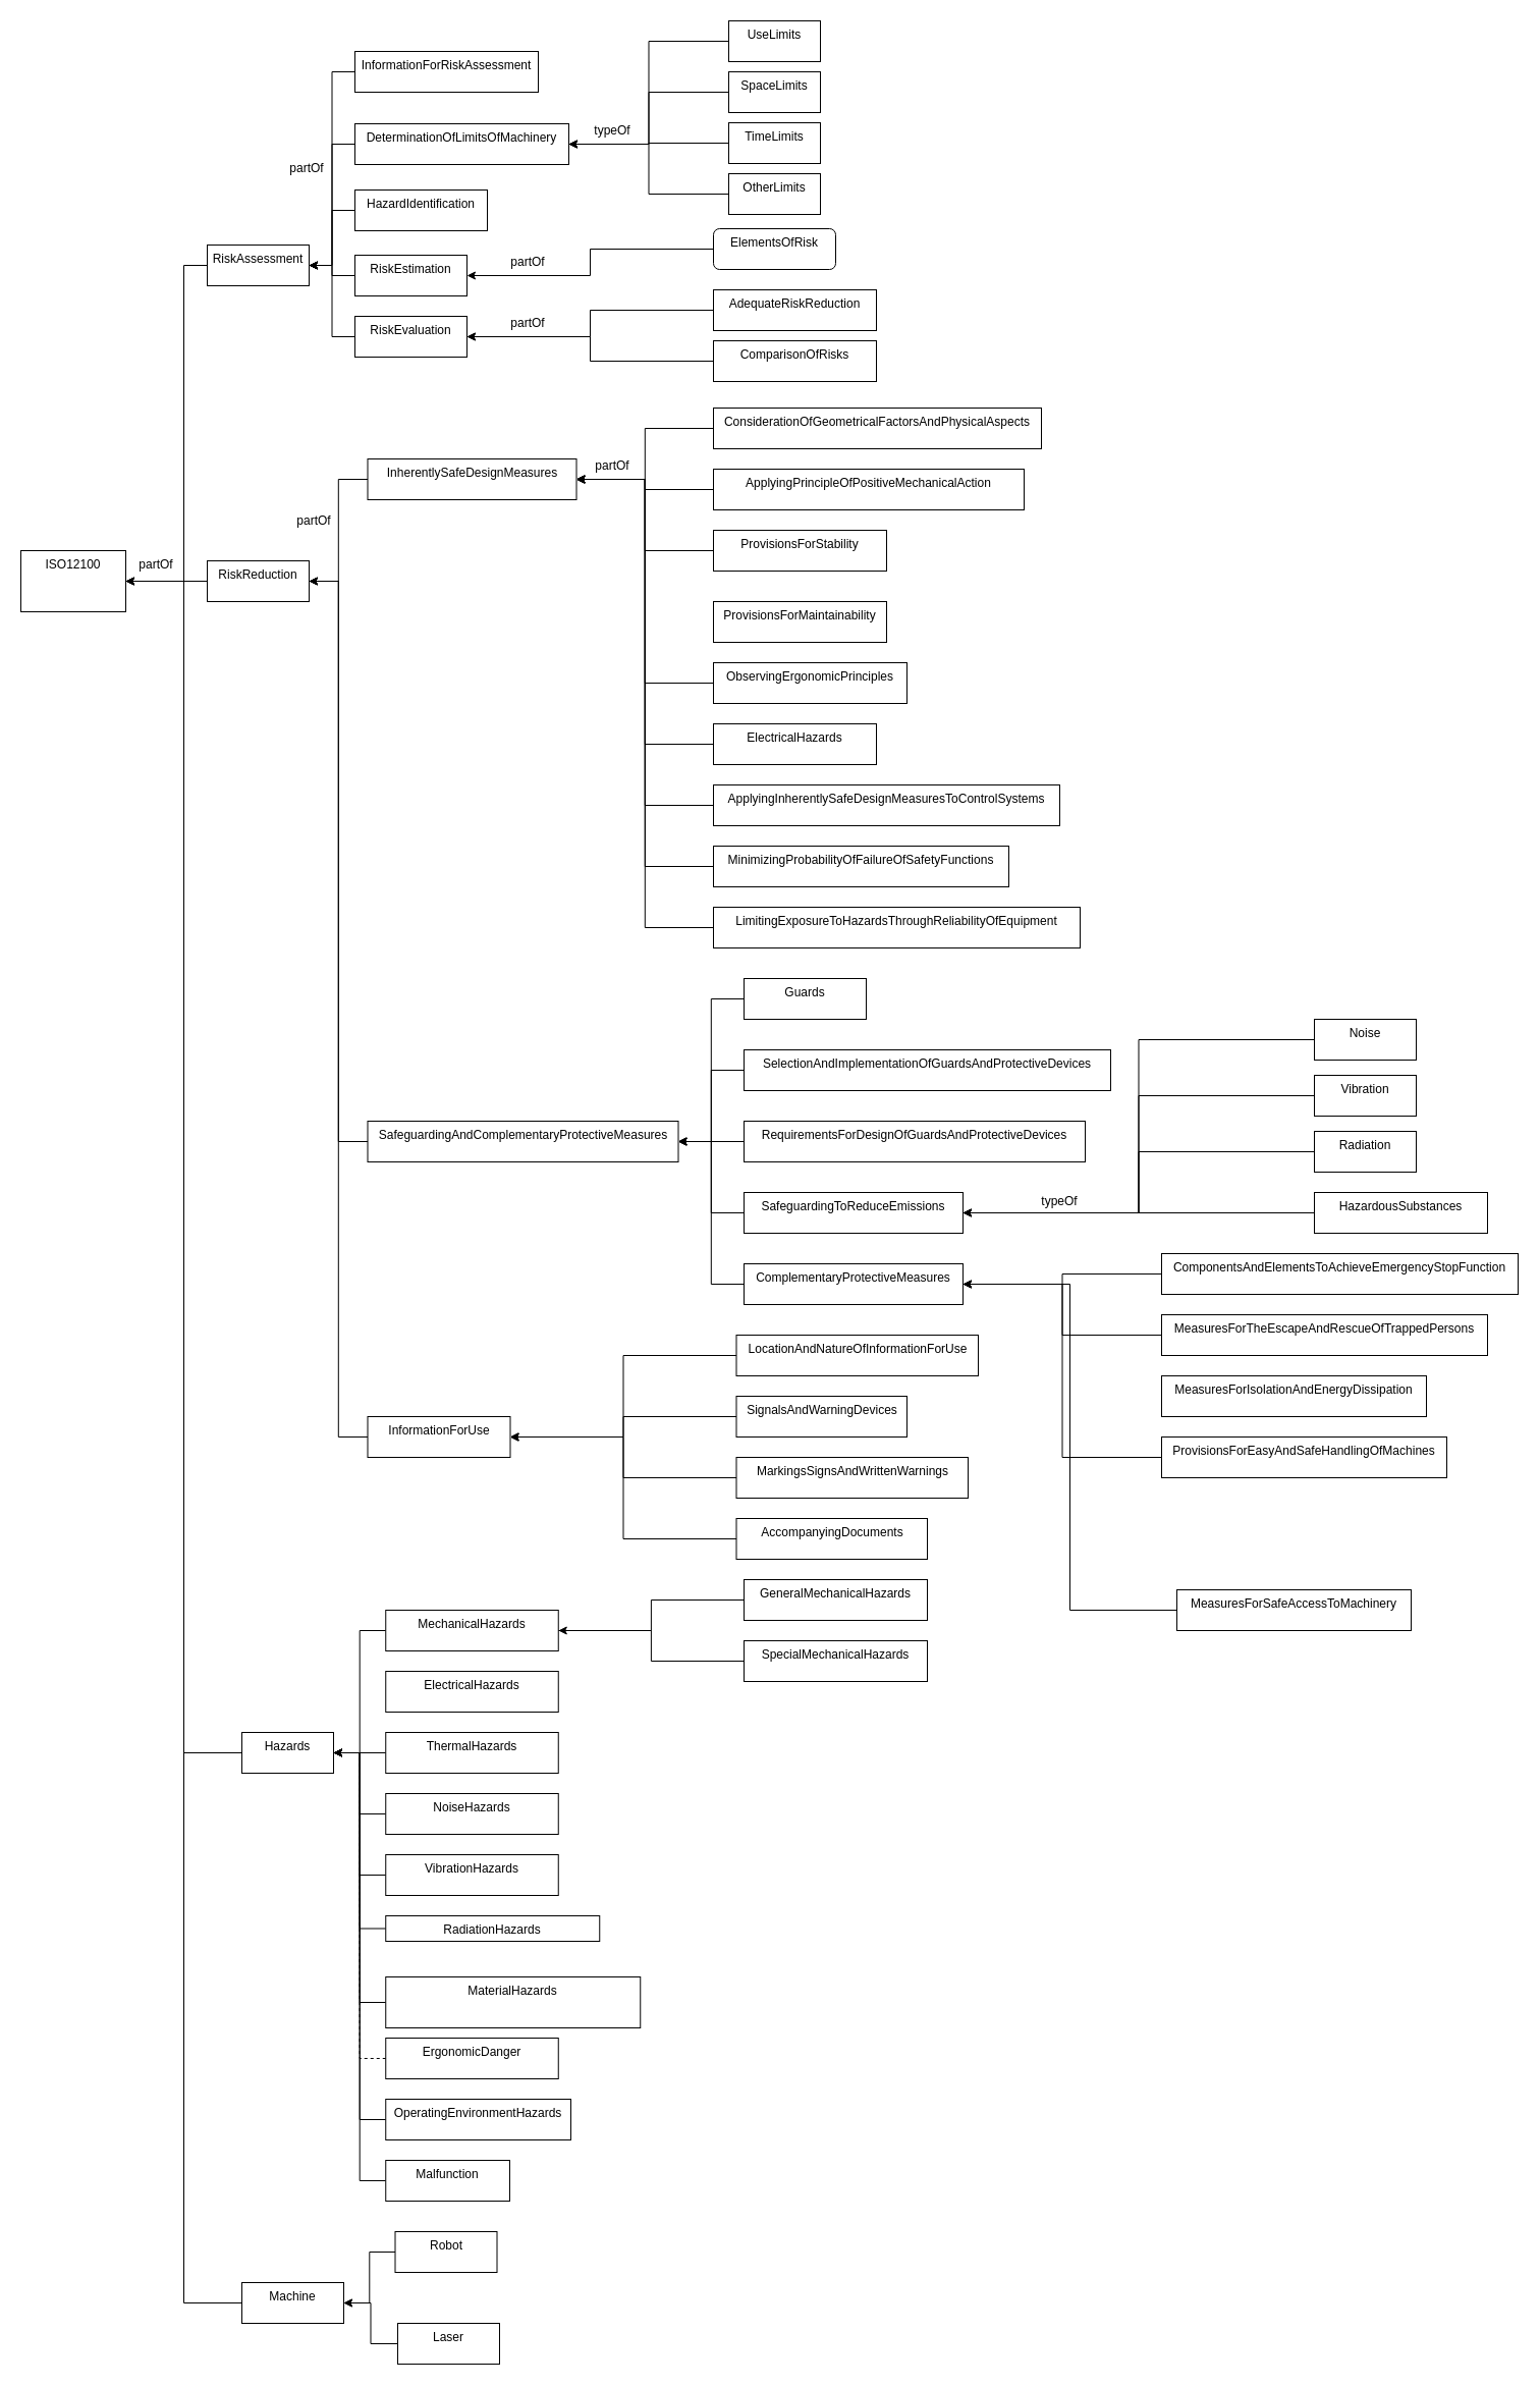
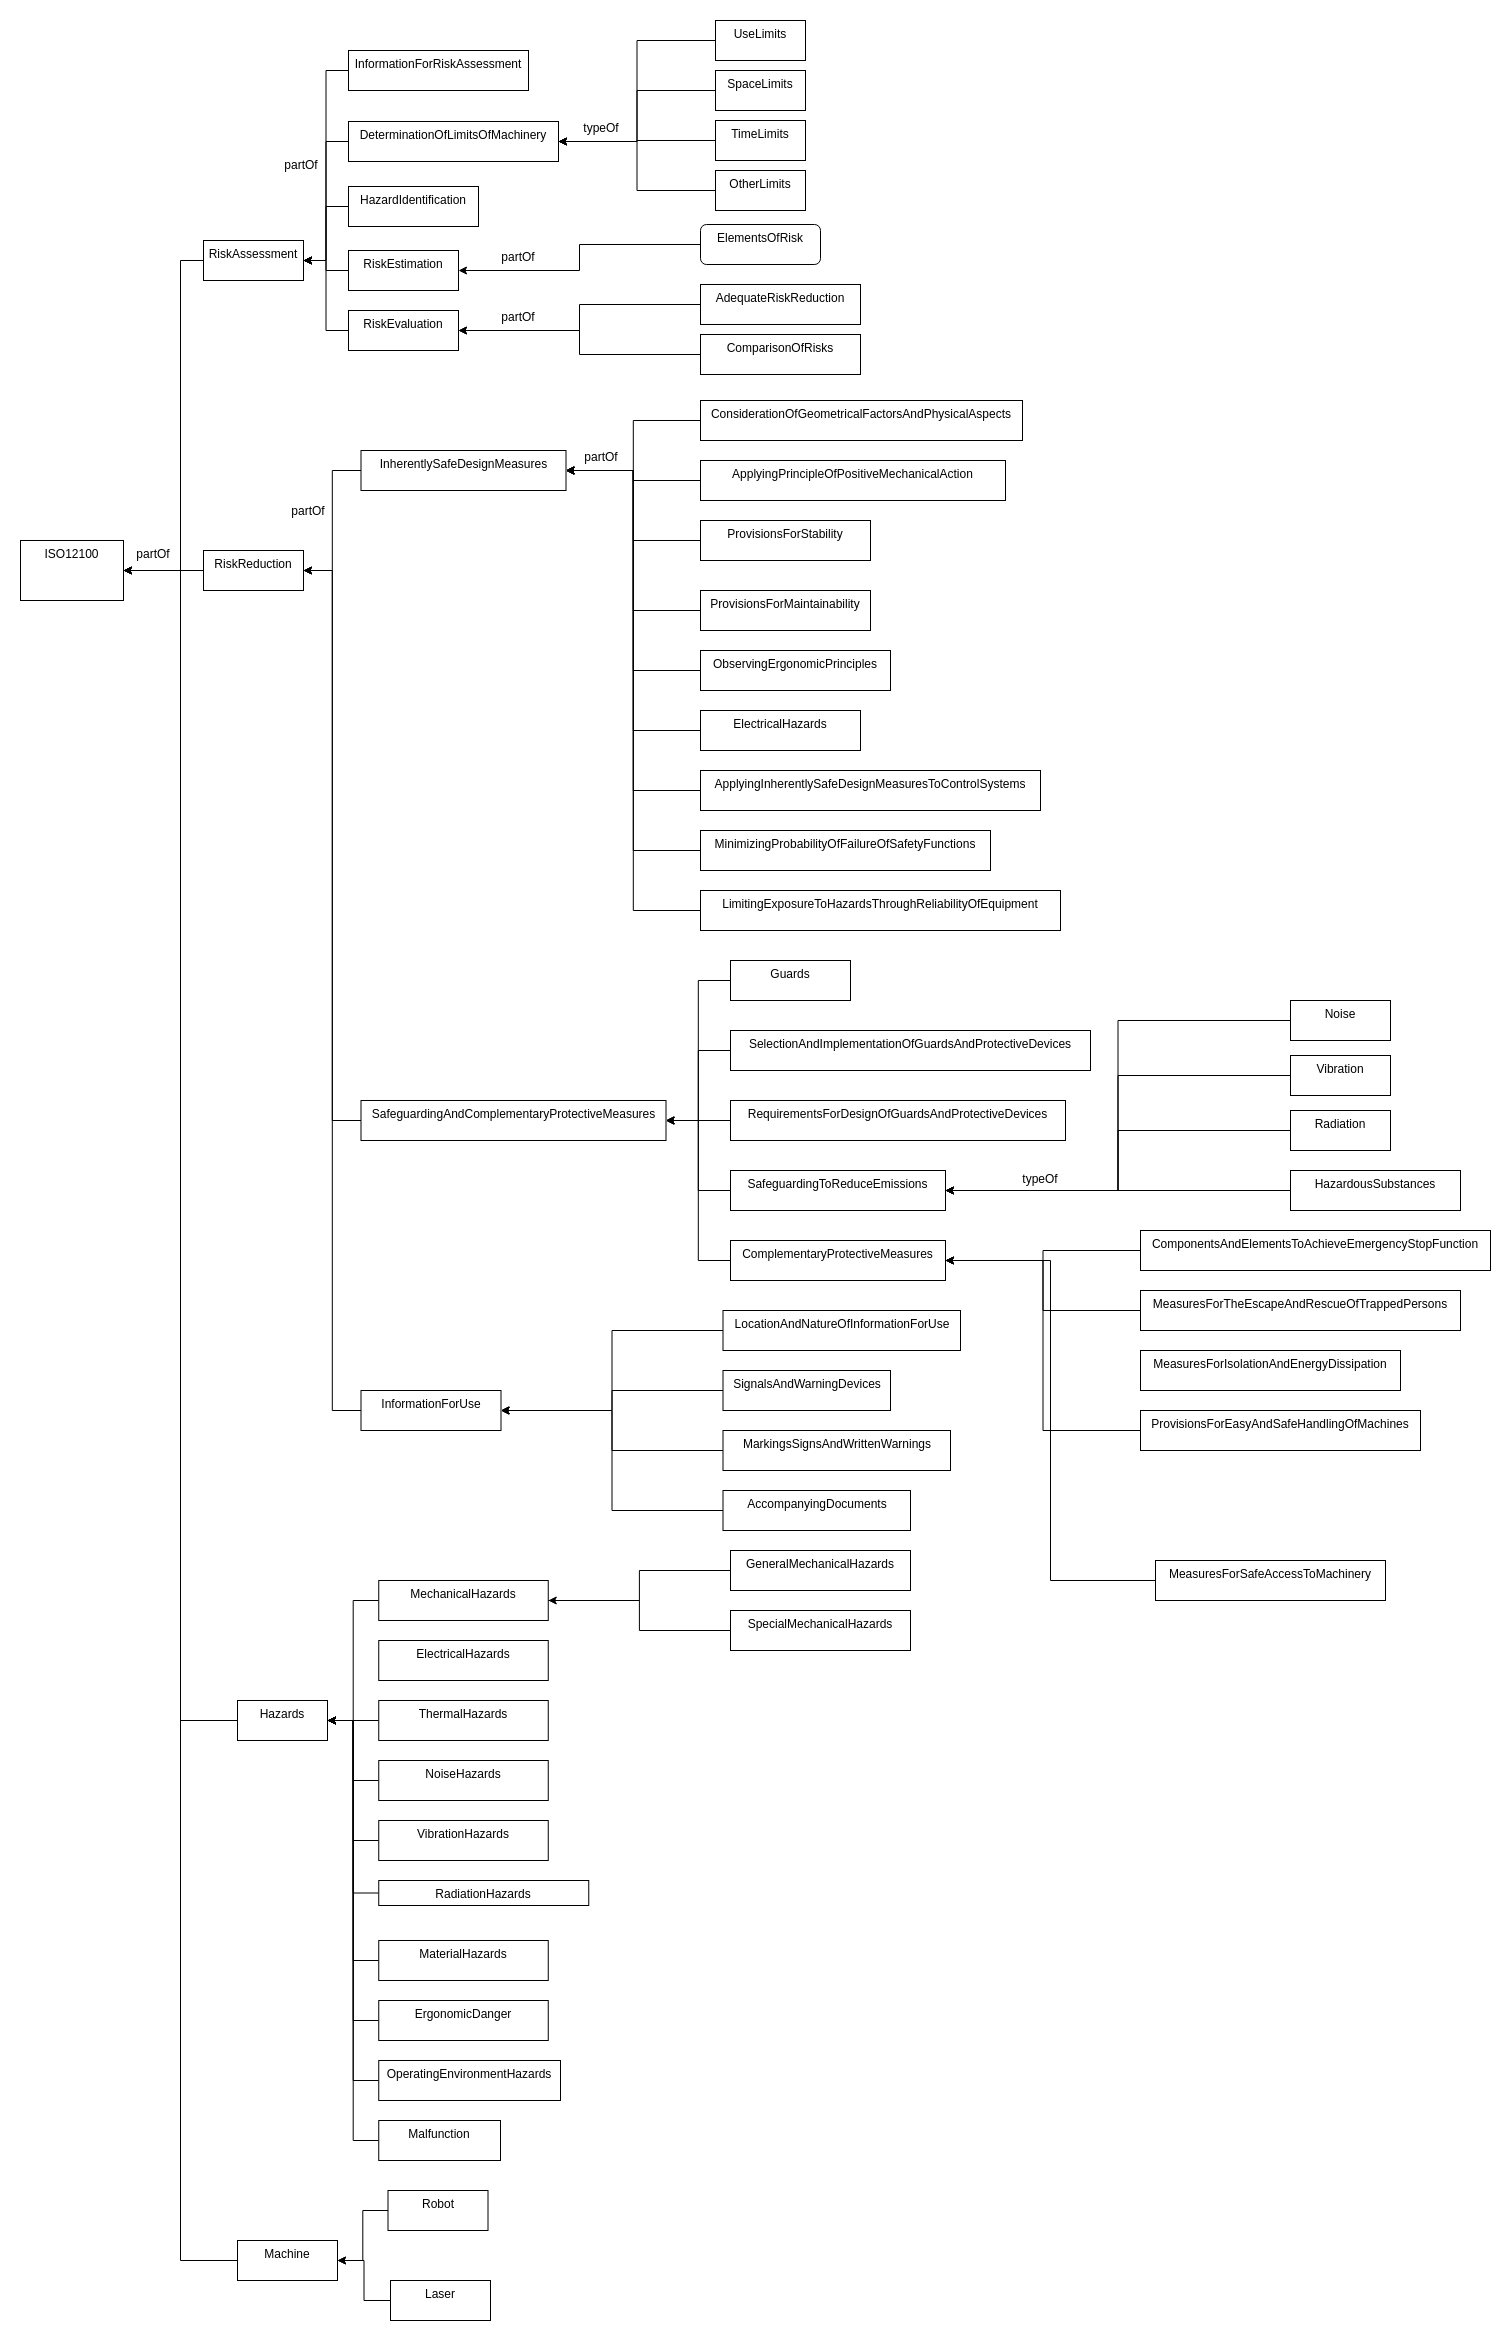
+ <mxCell id="53" style="edgeStyle=orthogonalEdgeStyle;rounded=0;orthogonalLoop=1;jettySize=auto;html=1;entryX=1;entryY=0.5;entryDx=0;entryDy=0;" parent="1" source="54" target="34" edge="1"><mxGeometry relative="1" as="geometry" /></mxCell>
- <mxCell id="114" value="MaterialHazards" style="whiteSpace=wrap;html=1;verticalAlign=top;rounded=0;fontStyle=0;startSize=26;shadow=0;strokeWidth=1;" parent="1" vertex="1"><mxGeometry x="378.25" y="1940" width="250" height="50" as="geometry" /></mxCell>
+ <mxCell id="114" value="MaterialHazards" style="whiteSpace=wrap;html=1;verticalAlign=top;rounded=0;fontStyle=0;startSize=26;shadow=0;strokeWidth=1;" parent="1" vertex="1"><mxGeometry x="378.25" y="1940" width="169.5" height="40" as="geometry" /></mxCell>
- <mxCell id="119" style="edgeStyle=orthogonalEdgeStyle;rounded=0;orthogonalLoop=1;jettySize=auto;html=1;entryX=1;entryY=0.5;entryDx=0;entryDy=0;dashed=1;" parent="1" source="120" target="8" edge="1"><mxGeometry relative="1" as="geometry" /></mxCell>
+ <mxCell id="119" style="edgeStyle=orthogonalEdgeStyle;rounded=0;orthogonalLoop=1;jettySize=auto;html=1;entryX=1;entryY=0.5;entryDx=0;entryDy=0;" parent="1" source="120" target="8" edge="1"><mxGeometry relative="1" as="geometry" /></mxCell>
